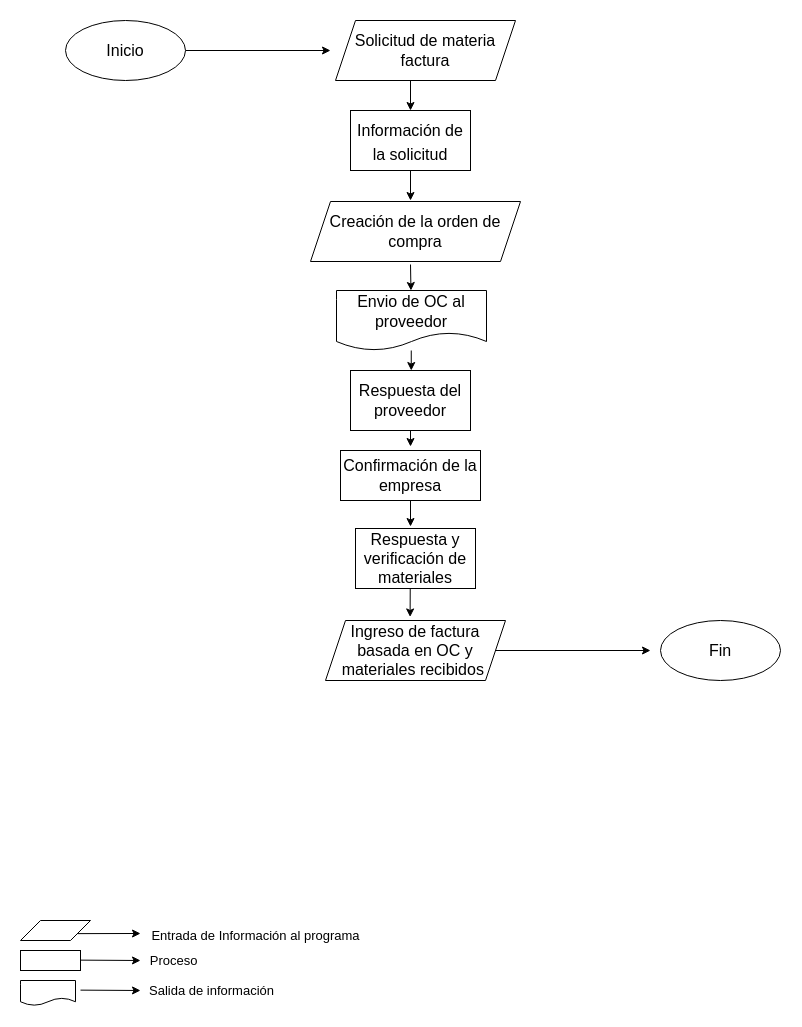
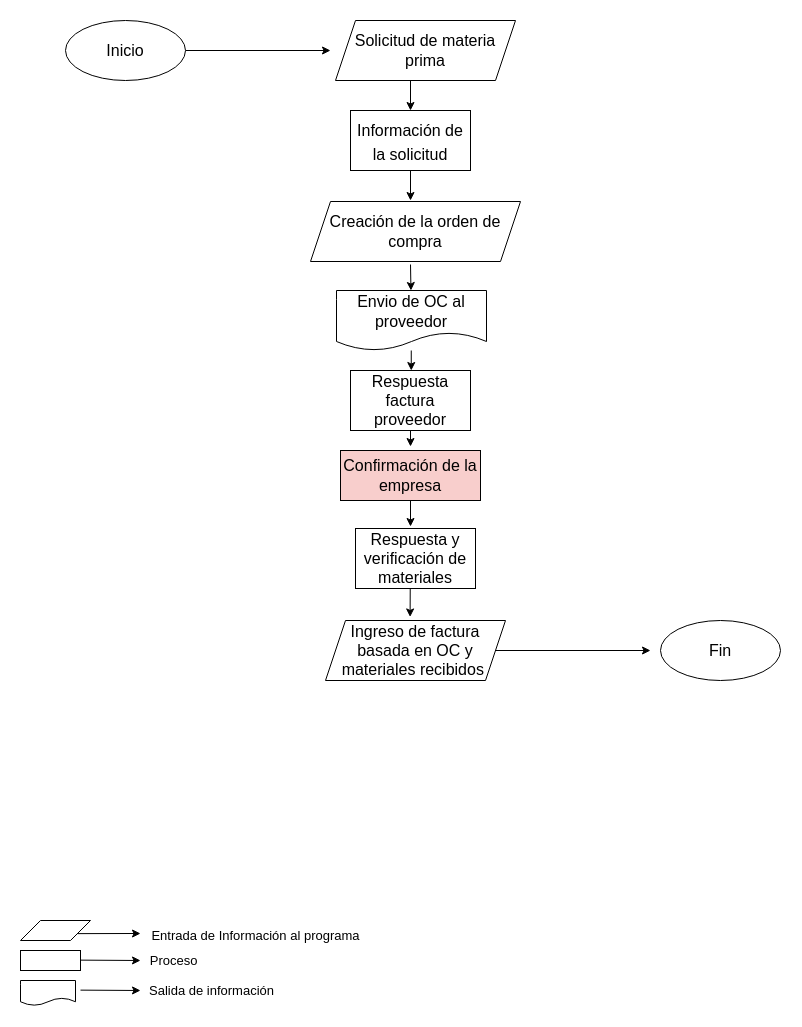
- <mxCell id="16" value="Solicitud de materia factura" style="shape=parallelogram;perimeter=parallelogramPerimeter;whiteSpace=wrap;html=1;fixedSize=1;fontSize=16;" parent="1" vertex="1"><mxGeometry x="335" y="20" width="180" height="60" as="geometry" /></mxCell>
+ <mxCell id="16" value="Solicitud de materia prima" style="shape=parallelogram;perimeter=parallelogramPerimeter;whiteSpace=wrap;html=1;fixedSize=1;fontSize=16;" parent="1" vertex="1"><mxGeometry x="335" y="20" width="180" height="60" as="geometry" /></mxCell>
- <mxCell id="18" value="Respuesta del proveedor" style="rounded=0;whiteSpace=wrap;html=1;fontSize=16;" parent="1" vertex="1"><mxGeometry x="350" y="370" width="120" height="60" as="geometry" /></mxCell>
+ <mxCell id="18" value="Respuesta factura proveedor" style="rounded=0;whiteSpace=wrap;html=1;fontSize=16;" parent="1" vertex="1"><mxGeometry x="350" y="370" width="120" height="60" as="geometry" /></mxCell>
- <mxCell id="19" value="Confirmación de la empresa" style="rounded=0;whiteSpace=wrap;html=1;fontSize=16;" parent="1" vertex="1"><mxGeometry x="340" y="450" width="140" height="50" as="geometry" /></mxCell>
+ <mxCell id="19" value="Confirmación de la empresa" style="rounded=0;whiteSpace=wrap;html=1;fontSize=16;fillColor=#f8cecc;" parent="1" vertex="1"><mxGeometry x="340" y="450" width="140" height="50" as="geometry" /></mxCell>
